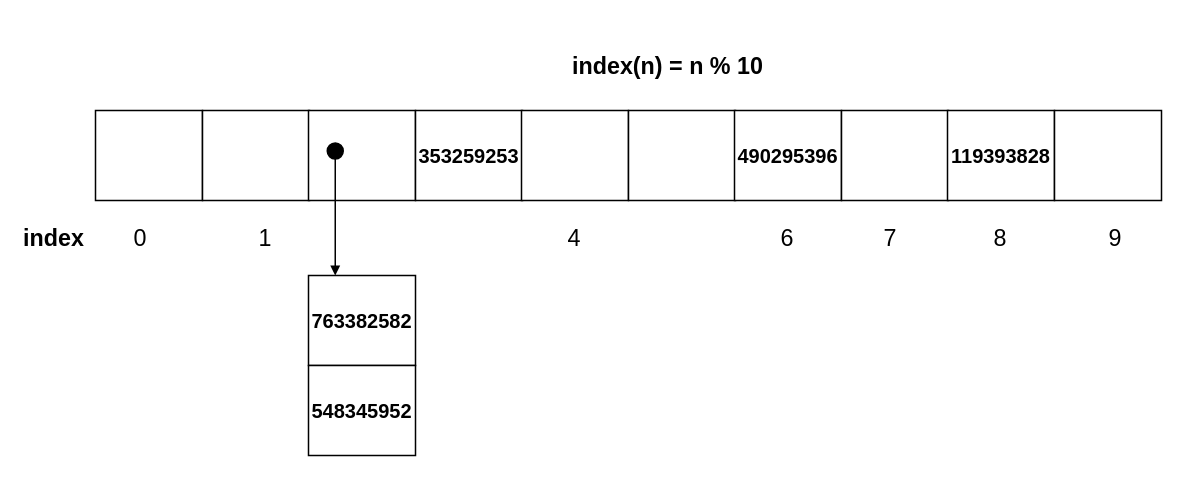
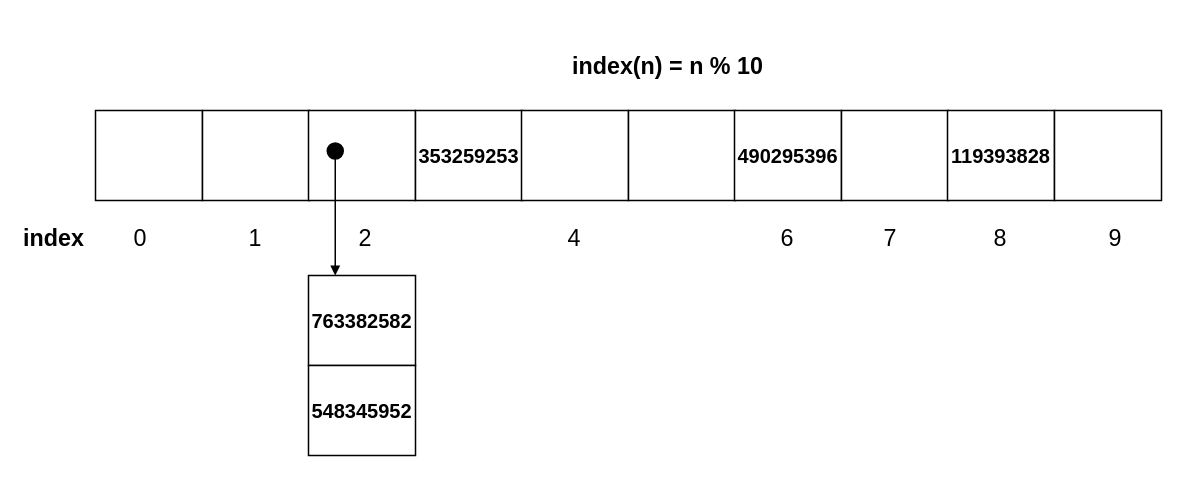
- <mxCell id="13" value="1" style="html=1;overflow=block;blockSpacing=1;whiteSpace=wrap;fontSize=23.3;fontColor=default;spacing=3.8;strokeOpacity=0;fillOpacity=0;fillColor=#ffffff;strokeWidth=1.5;" vertex="1" parent="1"><mxGeometry x="240" y="215" width="50" height="45" as="geometry" /></mxCell>
+ <mxCell id="13" value="1" style="html=1;overflow=block;blockSpacing=1;whiteSpace=wrap;fontSize=23.3;fontColor=default;spacing=3.8;strokeOpacity=0;fillOpacity=0;fillColor=#ffffff;strokeWidth=1.5;" vertex="1" parent="1"><mxGeometry x="240" y="215" width="30" height="45" as="geometry" /></mxCell>
+ <mxCell id="14" value="2" style="html=1;overflow=block;blockSpacing=1;whiteSpace=wrap;fontSize=23.3;fontColor=default;spacing=3.8;strokeOpacity=0;fillOpacity=0;fillColor=#ffffff;strokeWidth=1.5;" vertex="1" parent="1"><mxGeometry x="350" y="215" width="30" height="45" as="geometry" /></mxCell>
